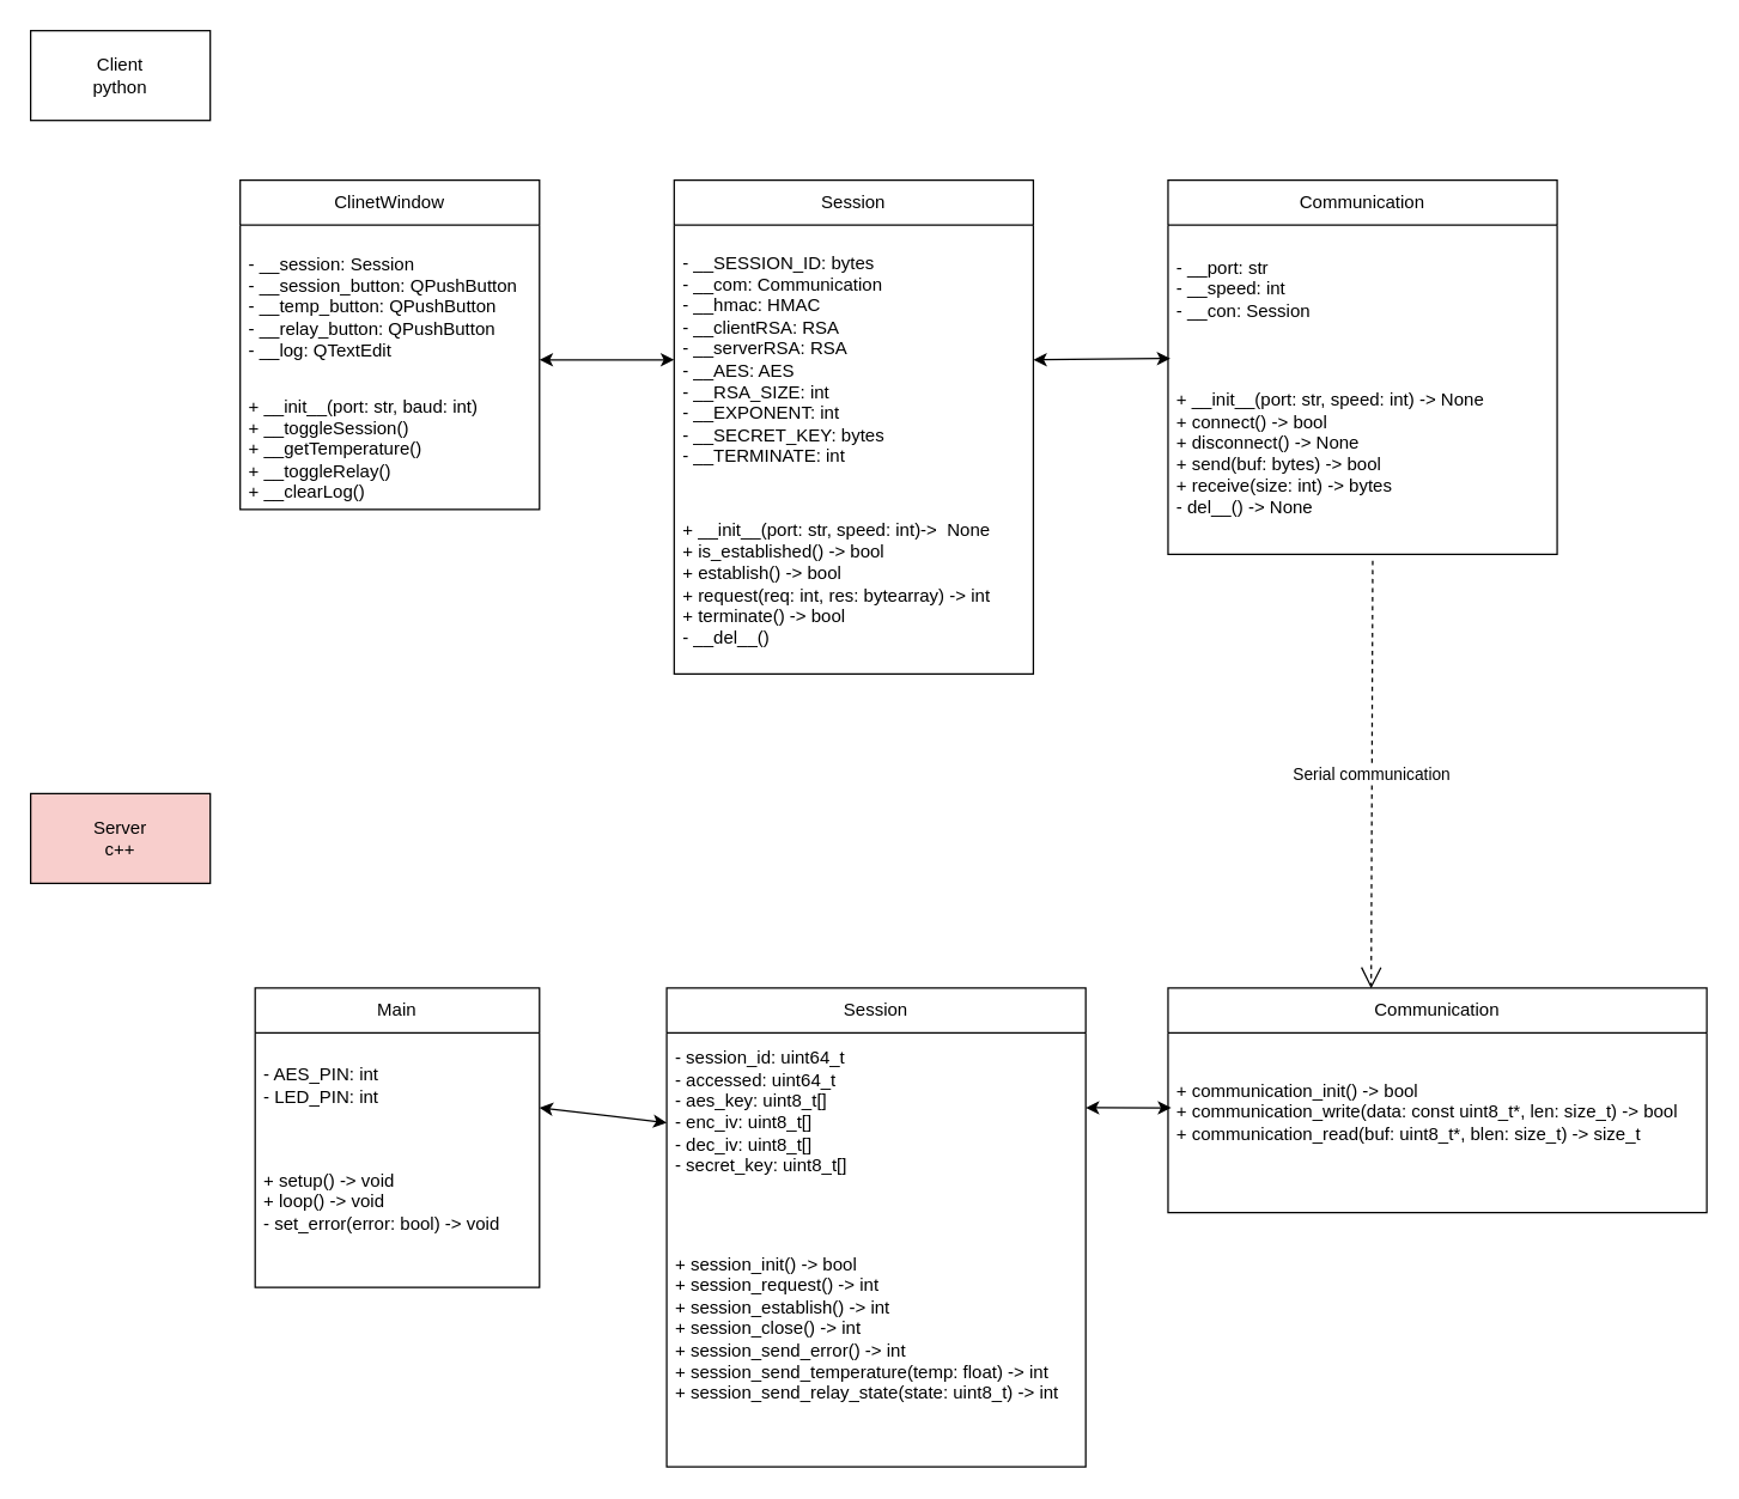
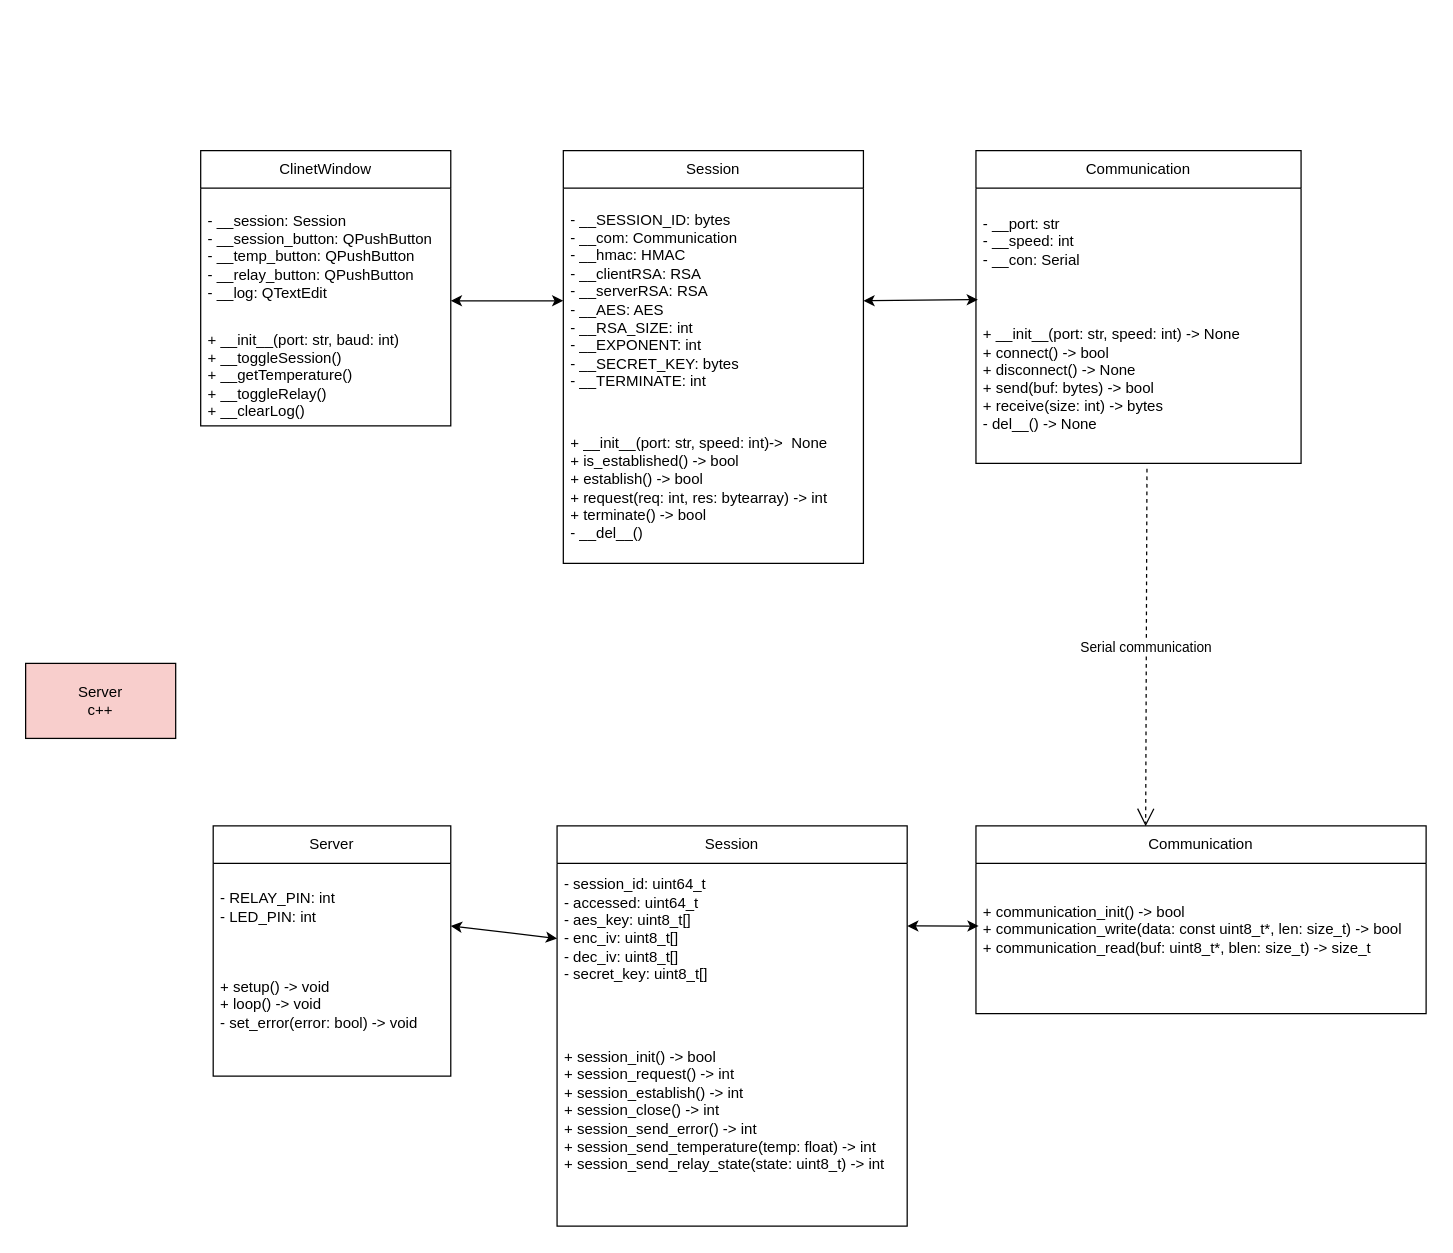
- <mxCell id="2" value="Client&lt;div&gt;python&lt;/div&gt;" style="whiteSpace=wrap;html=1;" parent="1" vertex="1"><mxGeometry y="20" width="120" height="60" as="geometry" x="20" /></mxCell>
- <mxCell id="10" value="&lt;div&gt;&lt;font color=&quot;#000000&quot;&gt;- __port: str&amp;nbsp;&amp;nbsp;&lt;/font&gt;&lt;/div&gt;&lt;div&gt;&lt;font color=&quot;#000000&quot;&gt;- __speed: int&amp;nbsp;&amp;nbsp;&lt;/font&gt;&lt;/div&gt;&lt;div&gt;&lt;font color=&quot;#000000&quot;&gt;- __con: Session&lt;/font&gt;&lt;/div&gt;&lt;div&gt;&lt;br&gt;&lt;/div&gt;" style="text;strokeColor=none;fillColor=none;align=left;verticalAlign=middle;spacingLeft=4;spacingRight=4;overflow=hidden;points=[[0,0.5],[1,0.5]];portConstraint=eastwest;rotatable=0;whiteSpace=wrap;html=1;" parent="9" vertex="1"><mxGeometry y="30" width="260" height="100" as="geometry" /></mxCell>
+ <mxCell id="10" value="&lt;div&gt;&lt;font color=&quot;#000000&quot;&gt;- __port: str&amp;nbsp;&amp;nbsp;&lt;/font&gt;&lt;/div&gt;&lt;div&gt;&lt;font color=&quot;#000000&quot;&gt;- __speed: int&amp;nbsp;&amp;nbsp;&lt;/font&gt;&lt;/div&gt;&lt;div&gt;&lt;font color=&quot;#000000&quot;&gt;- __con: Serial&lt;/font&gt;&lt;/div&gt;&lt;div&gt;&lt;br&gt;&lt;/div&gt;" style="text;strokeColor=none;fillColor=none;align=left;verticalAlign=middle;spacingLeft=4;spacingRight=4;overflow=hidden;points=[[0,0.5],[1,0.5]];portConstraint=eastwest;rotatable=0;whiteSpace=wrap;html=1;" parent="9" vertex="1"><mxGeometry y="30" width="260" height="100" as="geometry" /></mxCell>
- <mxCell id="13" value="Main" style="swimlane;fontStyle=0;childLayout=stackLayout;horizontal=1;startSize=30;horizontalStack=0;resizeParent=1;resizeParentMax=0;resizeLast=0;collapsible=1;marginBottom=0;whiteSpace=wrap;html=1;" parent="1" vertex="1"><mxGeometry x="170" y="660" width="190" height="200" as="geometry" /></mxCell>
+ <mxCell id="13" value="Server" style="swimlane;fontStyle=0;childLayout=stackLayout;horizontal=1;startSize=30;horizontalStack=0;resizeParent=1;resizeParentMax=0;resizeLast=0;collapsible=1;marginBottom=0;whiteSpace=wrap;html=1;" parent="1" vertex="1"><mxGeometry x="170" y="660" width="190" height="200" as="geometry" /></mxCell>
- <mxCell id="14" value="&lt;div&gt;&lt;font color=&quot;#000000&quot;&gt;- AES_PIN: int&amp;nbsp;&amp;nbsp;&lt;/font&gt;&lt;/div&gt;&lt;div&gt;&lt;font color=&quot;#000000&quot;&gt;- LED_PIN: int&amp;nbsp;&lt;/font&gt;&lt;/div&gt;" style="text;strokeColor=none;fillColor=none;align=left;verticalAlign=middle;spacingLeft=4;spacingRight=4;overflow=hidden;points=[[0,0.5],[1,0.5]];portConstraint=eastwest;rotatable=0;whiteSpace=wrap;html=1;" parent="13" vertex="1"><mxGeometry y="30" width="190" height="70" as="geometry" /></mxCell>
+ <mxCell id="14" value="&lt;div&gt;&lt;font color=&quot;#000000&quot;&gt;- RELAY_PIN: int&amp;nbsp;&amp;nbsp;&lt;/font&gt;&lt;/div&gt;&lt;div&gt;&lt;font color=&quot;#000000&quot;&gt;- LED_PIN: int&amp;nbsp;&lt;/font&gt;&lt;/div&gt;" style="text;strokeColor=none;fillColor=none;align=left;verticalAlign=middle;spacingLeft=4;spacingRight=4;overflow=hidden;points=[[0,0.5],[1,0.5]];portConstraint=eastwest;rotatable=0;whiteSpace=wrap;html=1;" parent="13" vertex="1"><mxGeometry y="30" width="190" height="70" as="geometry" /></mxCell>
